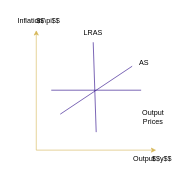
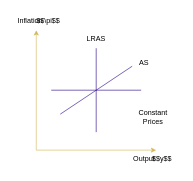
- <mxCell id="11" value="LRAS" style="text;strokeColor=none;align=center;fillColor=none;html=1;verticalAlign=middle;whiteSpace=wrap;rounded=0;" parent="1" vertex="1"><mxGeometry x="125" y="40" width="60" height="30" as="geometry" /></mxCell>
+ <mxCell id="11" value="LRAS" style="text;strokeColor=none;align=center;fillColor=none;html=1;verticalAlign=middle;whiteSpace=wrap;rounded=0;" parent="1" vertex="1"><mxGeometry x="130" y="50" width="60" height="30" as="geometry" /></mxCell>
- <mxCell id="13" value="Output&lt;br&gt;Prices" style="text;strokeColor=none;align=center;fillColor=none;html=1;verticalAlign=middle;whiteSpace=wrap;rounded=0;" vertex="1" parent="1"><mxGeometry x="225" y="180" width="60" height="30" as="geometry" /></mxCell>
+ <mxCell id="13" value="Constant&lt;br&gt;Prices" style="text;strokeColor=none;align=center;fillColor=none;html=1;verticalAlign=middle;whiteSpace=wrap;rounded=0;" vertex="1" parent="1"><mxGeometry x="225" y="180" width="60" height="30" as="geometry" /></mxCell>
